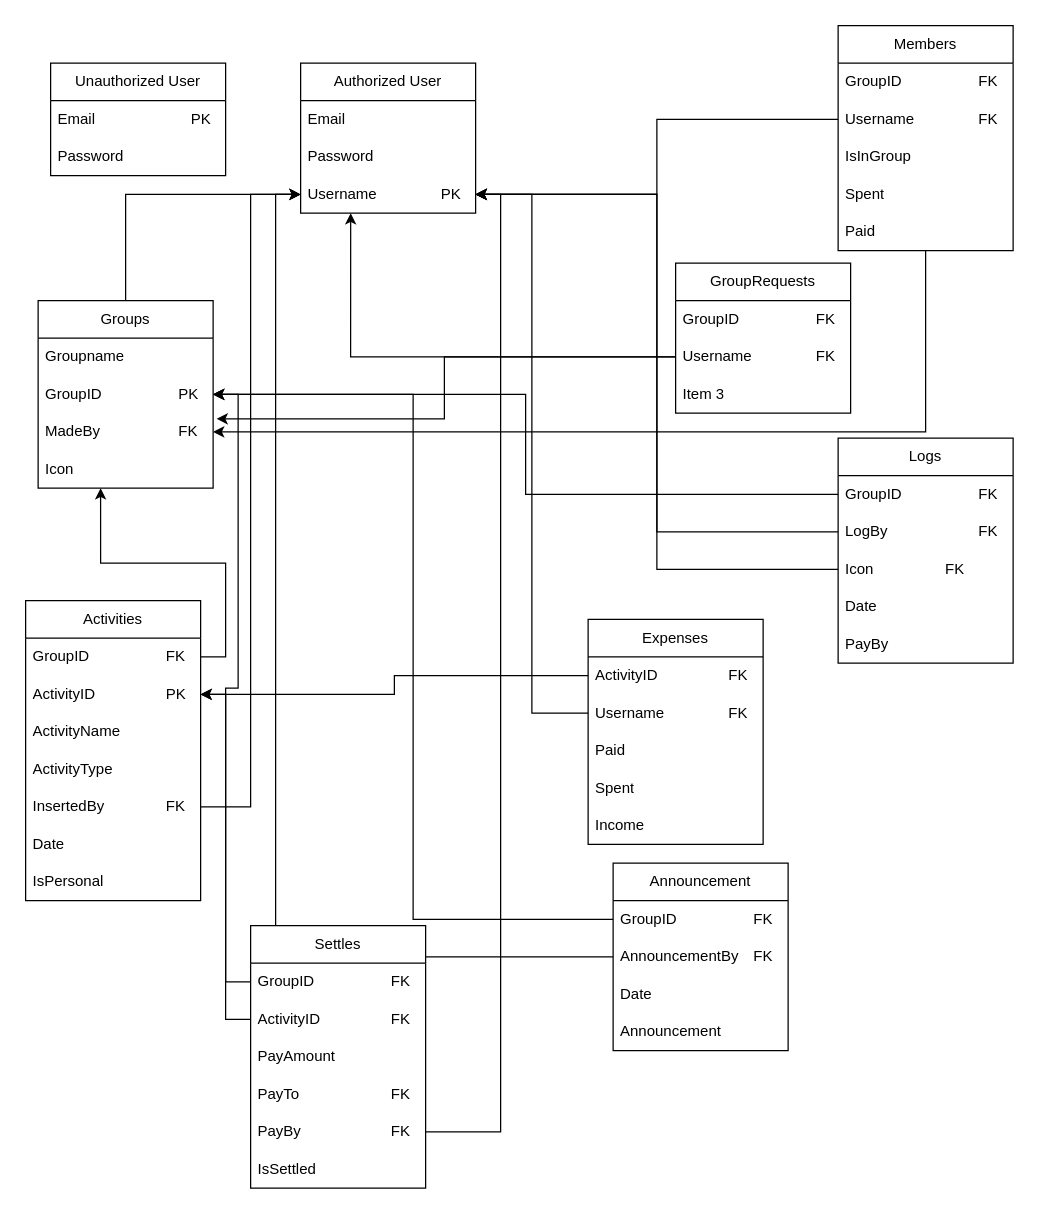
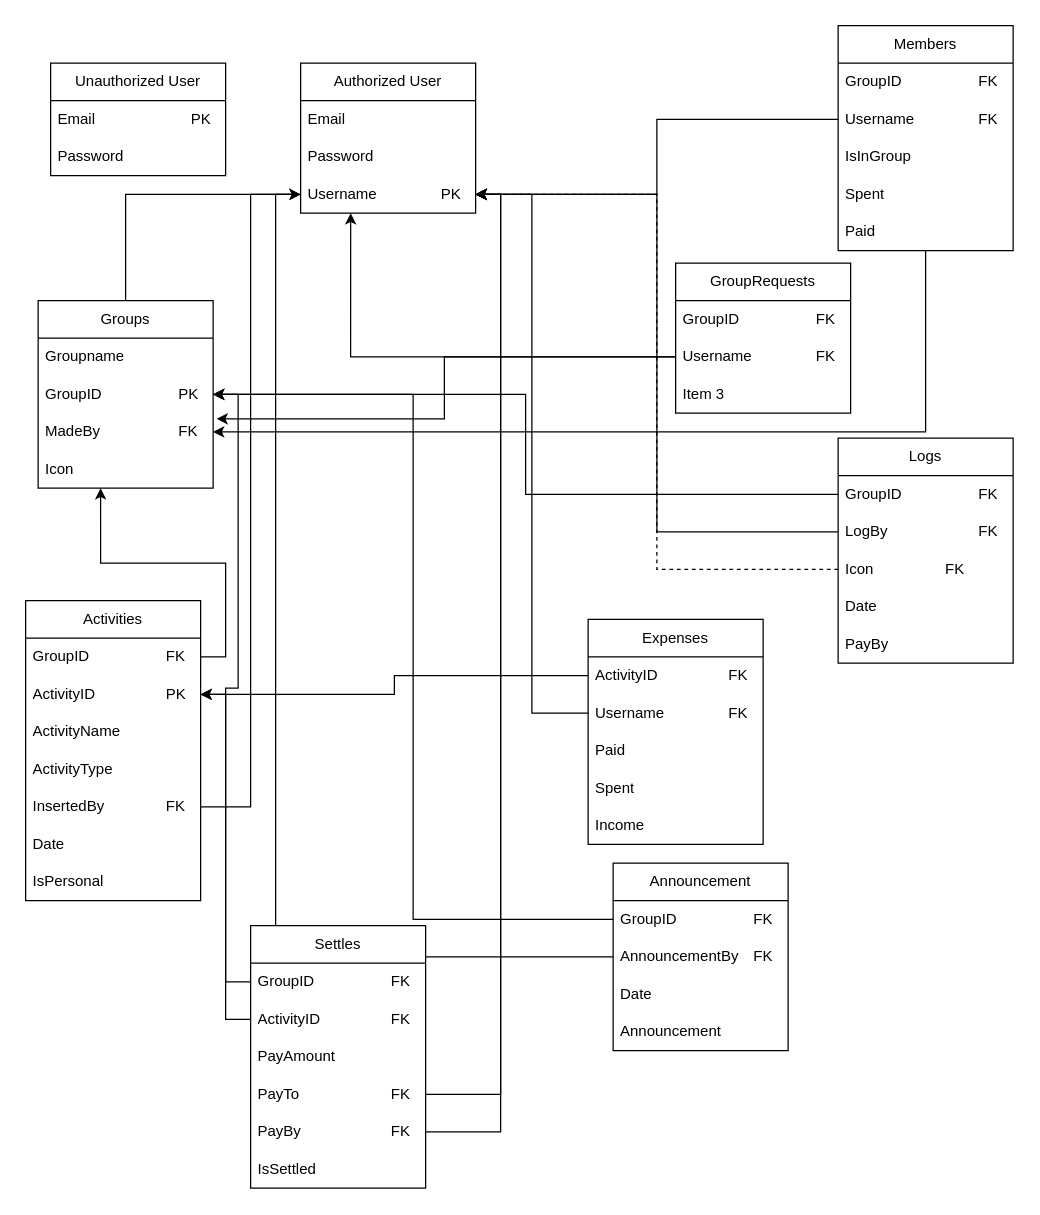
- <mxCell id="9" style="edgeStyle=orthogonalEdgeStyle;rounded=0;orthogonalLoop=1;jettySize=auto;html=1;" edge="1" parent="1" source="10" target="8"><mxGeometry relative="1" as="geometry" /></mxCell>
+ <mxCell id="9" style="edgeStyle=orthogonalEdgeStyle;rounded=0;orthogonalLoop=1;jettySize=auto;html=1;endArrow=none;" edge="1" parent="1" source="10" target="8"><mxGeometry relative="1" as="geometry" /></mxCell>
- <mxCell id="55" style="edgeStyle=orthogonalEdgeStyle;rounded=0;orthogonalLoop=1;jettySize=auto;html=1;entryX=1;entryY=0.5;entryDx=0;entryDy=0;" edge="1" parent="1" source="50" target="8"><mxGeometry relative="1" as="geometry" /></mxCell>
+ <mxCell id="55" style="edgeStyle=orthogonalEdgeStyle;rounded=0;orthogonalLoop=1;jettySize=auto;html=1;entryX=1;entryY=0.5;entryDx=0;entryDy=0;dashed=1;" edge="1" parent="1" source="50" target="8"><mxGeometry relative="1" as="geometry" /></mxCell>
+ <mxCell id="70" style="edgeStyle=orthogonalEdgeStyle;rounded=0;orthogonalLoop=1;jettySize=auto;html=1;entryX=1;entryY=0.5;entryDx=0;entryDy=0;" edge="1" parent="1" source="67" target="8"><mxGeometry relative="1" as="geometry" /></mxCell>
